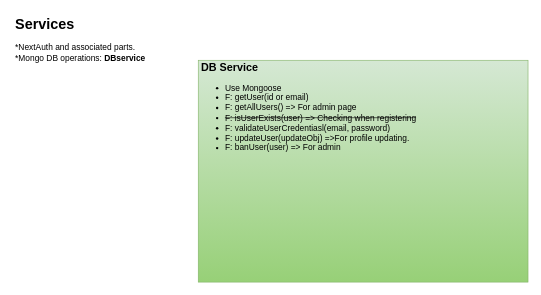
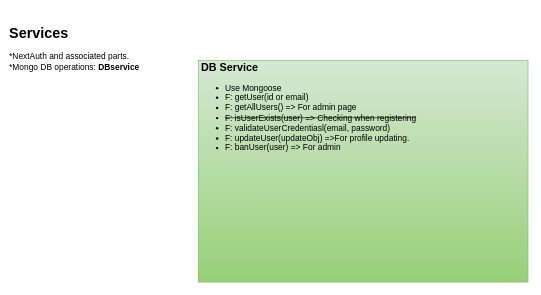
- <mxCell id="2" value="&lt;h1&gt;Services&lt;/h1&gt;&lt;div style=&quot;&quot;&gt;&lt;span style=&quot;font-size: 14px;&quot;&gt;*NextAuth and associated parts.&lt;/span&gt;&lt;/div&gt;&lt;div style=&quot;&quot;&gt;&lt;span style=&quot;font-size: 14px;&quot;&gt;*Mongo DB operations: &lt;b&gt;DBservice&lt;/b&gt;&lt;/span&gt;&lt;/div&gt;&lt;p&gt;&lt;br&gt;&lt;/p&gt;" style="text;html=1;strokeColor=none;fillColor=none;spacing=5;spacingTop=-20;whiteSpace=wrap;overflow=hidden;rounded=0;" parent="1" vertex="1"><mxGeometry x="20" y="20" width="240" height="110" as="geometry" /></mxCell>
+ <mxCell id="2" value="&lt;h1&gt;Services&lt;/h1&gt;&lt;div style=&quot;&quot;&gt;&lt;span style=&quot;font-size: 14px;&quot;&gt;*NextAuth and associated parts.&lt;/span&gt;&lt;/div&gt;&lt;div style=&quot;&quot;&gt;&lt;span style=&quot;font-size: 14px;&quot;&gt;*Mongo DB operations: &lt;b&gt;DBservice&lt;/b&gt;&lt;/span&gt;&lt;/div&gt;&lt;p&gt;&lt;br&gt;&lt;/p&gt;" style="text;html=1;strokeColor=none;fillColor=none;spacing=5;spacingTop=-20;whiteSpace=wrap;overflow=hidden;rounded=0;" parent="1" vertex="1"><mxGeometry x="10" y="35" width="240" height="110" as="geometry" /></mxCell>
